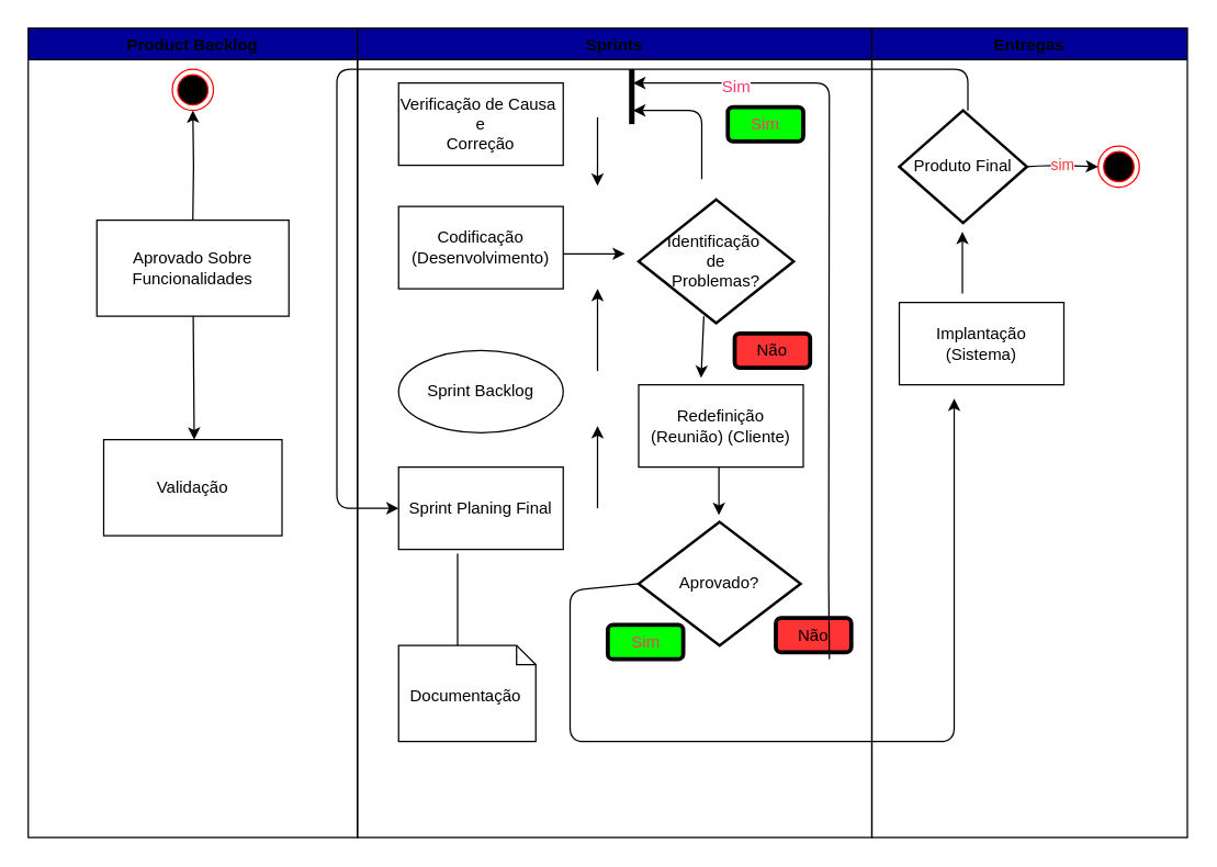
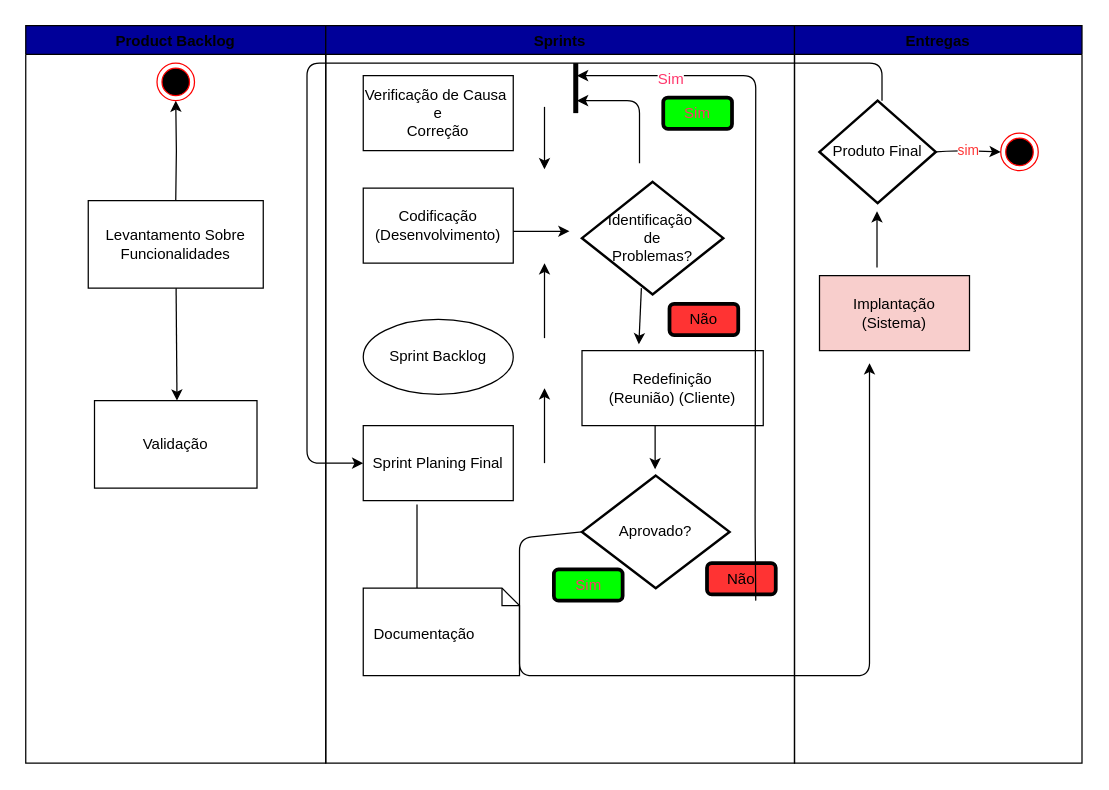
- <mxCell id="7" value="Aprovado Sobre Funcionalidades" style="rounded=0;whiteSpace=wrap;html=1;" vertex="1" parent="5"><mxGeometry x="50" y="140" width="140" height="70" as="geometry" /></mxCell>
+ <mxCell id="7" value="Levantamento Sobre Funcionalidades" style="rounded=0;whiteSpace=wrap;html=1;" vertex="1" parent="5"><mxGeometry x="50" y="140" width="140" height="70" as="geometry" /></mxCell>
- <mxCell id="34" value="Implantação&lt;br&gt;(Sistema)&lt;br&gt;" style="rounded=0;whiteSpace=wrap;html=1;fillColor=#FFFFFF;" vertex="1" parent="33"><mxGeometry x="20" y="200" width="120" height="60" as="geometry" /></mxCell>
+ <mxCell id="34" value="Implantação&lt;br&gt;(Sistema)&lt;br&gt;" style="rounded=0;whiteSpace=wrap;html=1;fillColor=#f8cecc;" vertex="1" parent="33"><mxGeometry x="20" y="200" width="120" height="60" as="geometry" /></mxCell>
- <mxCell id="20" value="Redefinição&lt;br&gt;(Reunião) (Cliente)&lt;br&gt;" style="rounded=0;whiteSpace=wrap;html=1;fillColor=#FFFFFF;" vertex="1" parent="9"><mxGeometry x="205" y="260" width="120" height="60" as="geometry" /></mxCell>
+ <mxCell id="20" value="Redefinição&lt;br&gt;(Reunião) (Cliente)&lt;br&gt;" style="rounded=0;whiteSpace=wrap;html=1;fillColor=#FFFFFF;" vertex="1" parent="9"><mxGeometry x="205" y="260" width="145" height="60" as="geometry" /></mxCell>
- <mxCell id="18" value="&lt;br&gt;&lt;br&gt;&amp;nbsp; Documentação&lt;br&gt;" style="shape=note;whiteSpace=wrap;html=1;size=14;verticalAlign=top;align=left;spacingTop=-6;fillColor=#FFFFFF;" vertex="1" parent="9"><mxGeometry x="30" y="450" width="100" height="70" as="geometry" /></mxCell>
+ <mxCell id="18" value="&lt;br&gt;&lt;br&gt;&amp;nbsp; Documentação&lt;br&gt;" style="shape=note;whiteSpace=wrap;html=1;size=14;verticalAlign=top;align=left;spacingTop=-6;fillColor=#FFFFFF;" vertex="1" parent="9"><mxGeometry x="30" y="450" width="125" height="70" as="geometry" /></mxCell>
